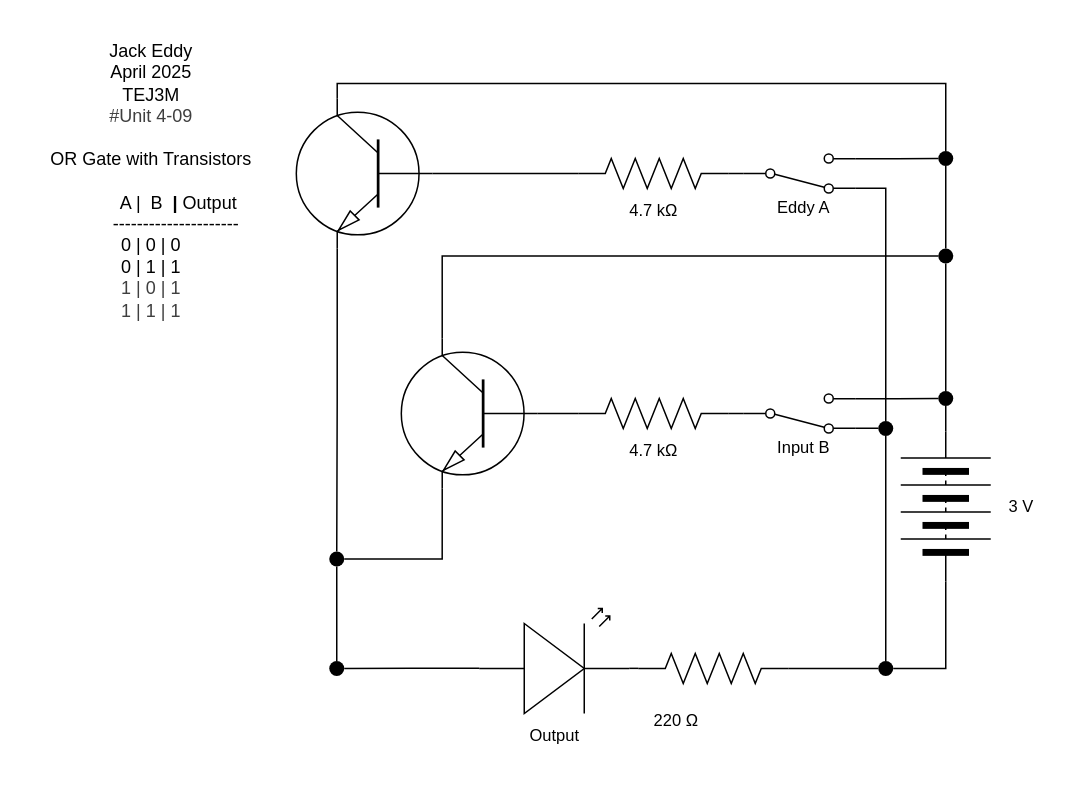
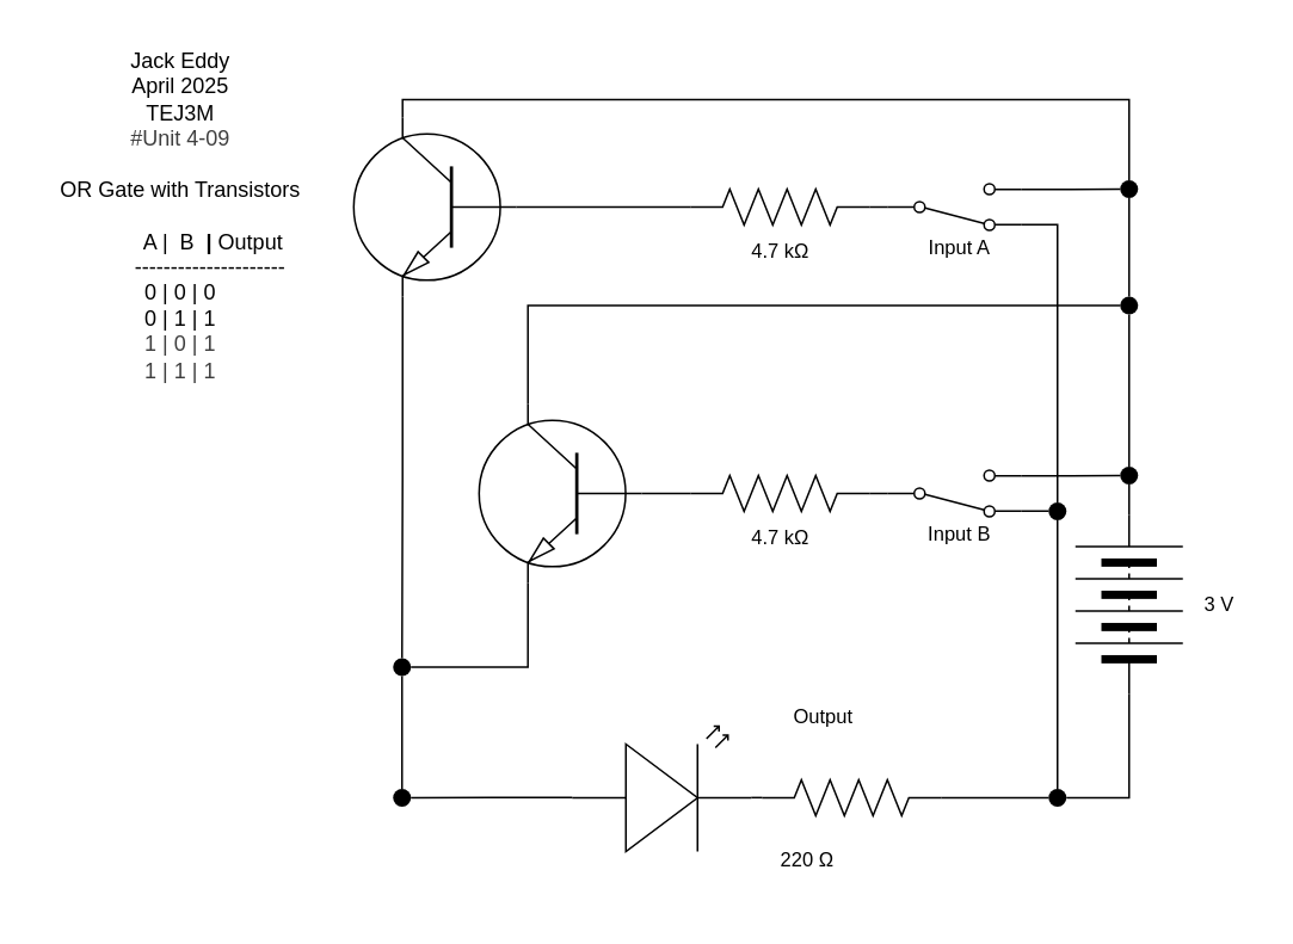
- <mxCell id="38" value="Eddy A" style="text;html=1;align=center;verticalAlign=middle;resizable=0;points=[];autosize=1;strokeColor=none;fillColor=none;fontFamily=Helvetica;fontSize=11;fontColor=default;labelBackgroundColor=default;" vertex="1" parent="1"><mxGeometry x="505" y="123" width="60" height="30" as="geometry" /></mxCell>
+ <mxCell id="38" value="Input A" style="text;html=1;align=center;verticalAlign=middle;resizable=0;points=[];autosize=1;strokeColor=none;fillColor=none;fontFamily=Helvetica;fontSize=11;fontColor=default;labelBackgroundColor=default;" vertex="1" parent="1"><mxGeometry x="505" y="123" width="60" height="30" as="geometry" /></mxCell>
- <mxCell id="40" value="Output" style="text;html=1;align=center;verticalAlign=middle;resizable=0;points=[];autosize=1;strokeColor=none;fillColor=none;fontFamily=Helvetica;fontSize=11;fontColor=default;labelBackgroundColor=default;" vertex="1" parent="1"><mxGeometry x="339" y="475" width="60" height="30" as="geometry" /></mxCell>
+ <mxCell id="40" value="Output" style="text;html=1;align=center;verticalAlign=middle;resizable=0;points=[];autosize=1;strokeColor=none;fillColor=none;fontFamily=Helvetica;fontSize=11;fontColor=default;labelBackgroundColor=default;" vertex="1" parent="1"><mxGeometry x="429" y="385" width="60" height="30" as="geometry" /></mxCell>
